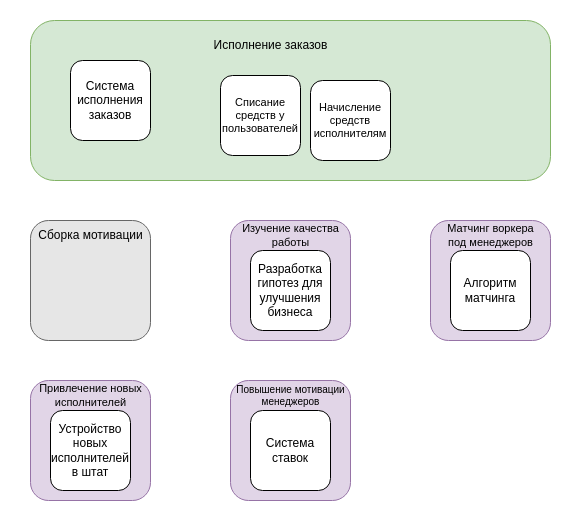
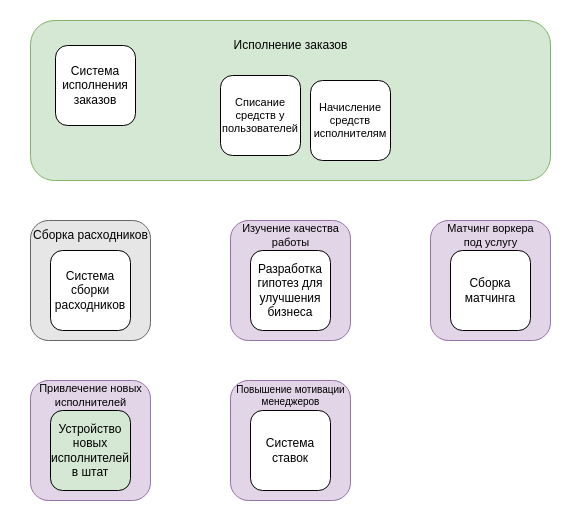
- <mxCell id="6" value="Исполнение заказов" style="text;html=1;align=center;verticalAlign=middle;resizable=0;points=[];autosize=1;strokeColor=none;fillColor=none;" vertex="1" parent="1"><mxGeometry x="200" y="30" width="140" height="30" as="geometry" /></mxCell>
+ <mxCell id="6" value="Исполнение заказов" style="text;html=1;align=center;verticalAlign=middle;resizable=0;points=[];autosize=1;strokeColor=none;fillColor=none;" vertex="1" parent="1"><mxGeometry x="220" y="30" width="140" height="30" as="geometry" /></mxCell>
- <mxCell id="3" value="Система исполнения заказов" style="whiteSpace=wrap;html=1;aspect=fixed;rounded=1;strokeColor=default;align=center;verticalAlign=middle;fontFamily=Helvetica;fontSize=12;fontColor=default;fillColor=default;" vertex="1" parent="1"><mxGeometry x="70" y="60" width="80" height="80" as="geometry" /></mxCell>
+ <mxCell id="3" value="Система исполнения заказов" style="whiteSpace=wrap;html=1;aspect=fixed;rounded=1;strokeColor=default;align=center;verticalAlign=middle;fontFamily=Helvetica;fontSize=12;fontColor=default;fillColor=default;" vertex="1" parent="1"><mxGeometry x="55" y="45" width="80" height="80" as="geometry" /></mxCell>
- <mxCell id="9" value="Сборка мотивации" style="text;html=1;align=center;verticalAlign=middle;resizable=0;points=[];autosize=1;strokeColor=none;fillColor=none;" vertex="1" parent="1"><mxGeometry x="20" y="220" width="140" height="30" as="geometry" /></mxCell>
+ <mxCell id="9" value="Сборка расходников" style="text;html=1;align=center;verticalAlign=middle;resizable=0;points=[];autosize=1;strokeColor=none;fillColor=none;" vertex="1" parent="1"><mxGeometry x="20" y="220" width="140" height="30" as="geometry" /></mxCell>
- <mxCell id="13" value="Матчинг воркера&lt;div&gt;под менеджеров&lt;/div&gt;" style="text;html=1;align=center;verticalAlign=middle;resizable=0;points=[];autosize=1;strokeColor=none;fillColor=none;fontSize=11;" vertex="1" parent="1"><mxGeometry x="435" y="215" width="110" height="40" as="geometry" /></mxCell>
+ <mxCell id="13" value="Матчинг воркера&lt;div&gt;под услугу&lt;/div&gt;" style="text;html=1;align=center;verticalAlign=middle;resizable=0;points=[];autosize=1;strokeColor=none;fillColor=none;fontSize=11;" vertex="1" parent="1"><mxGeometry x="435" y="215" width="110" height="40" as="geometry" /></mxCell>
+ <mxCell id="8" value="Система сборки расходников" style="whiteSpace=wrap;html=1;aspect=fixed;rounded=1;strokeColor=default;align=center;verticalAlign=middle;fontFamily=Helvetica;fontSize=12;fontColor=default;fillColor=default;" vertex="1" parent="1"><mxGeometry x="50" y="250" width="80" height="80" as="geometry" /></mxCell>
- <mxCell id="19" value="Алгоритм матчинга" style="whiteSpace=wrap;html=1;aspect=fixed;rounded=1;strokeColor=default;align=center;verticalAlign=middle;fontFamily=Helvetica;fontSize=12;fontColor=default;fillColor=default;" vertex="1" parent="1"><mxGeometry x="450" y="250" width="80" height="80" as="geometry" /></mxCell>
+ <mxCell id="19" value="Сборка матчинга" style="whiteSpace=wrap;html=1;aspect=fixed;rounded=1;strokeColor=default;align=center;verticalAlign=middle;fontFamily=Helvetica;fontSize=12;fontColor=default;fillColor=default;" vertex="1" parent="1"><mxGeometry x="450" y="250" width="80" height="80" as="geometry" /></mxCell>
- <mxCell id="20" value="Устройство новых исполнителей в штат" style="whiteSpace=wrap;html=1;aspect=fixed;rounded=1;" vertex="1" parent="1"><mxGeometry x="50" y="410" width="80" height="80" as="geometry" /></mxCell>
+ <mxCell id="20" value="Устройство новых исполнителей в штат" style="whiteSpace=wrap;html=1;aspect=fixed;rounded=1;fillColor=#d5e8d4;" vertex="1" parent="1"><mxGeometry x="50" y="410" width="80" height="80" as="geometry" /></mxCell>
